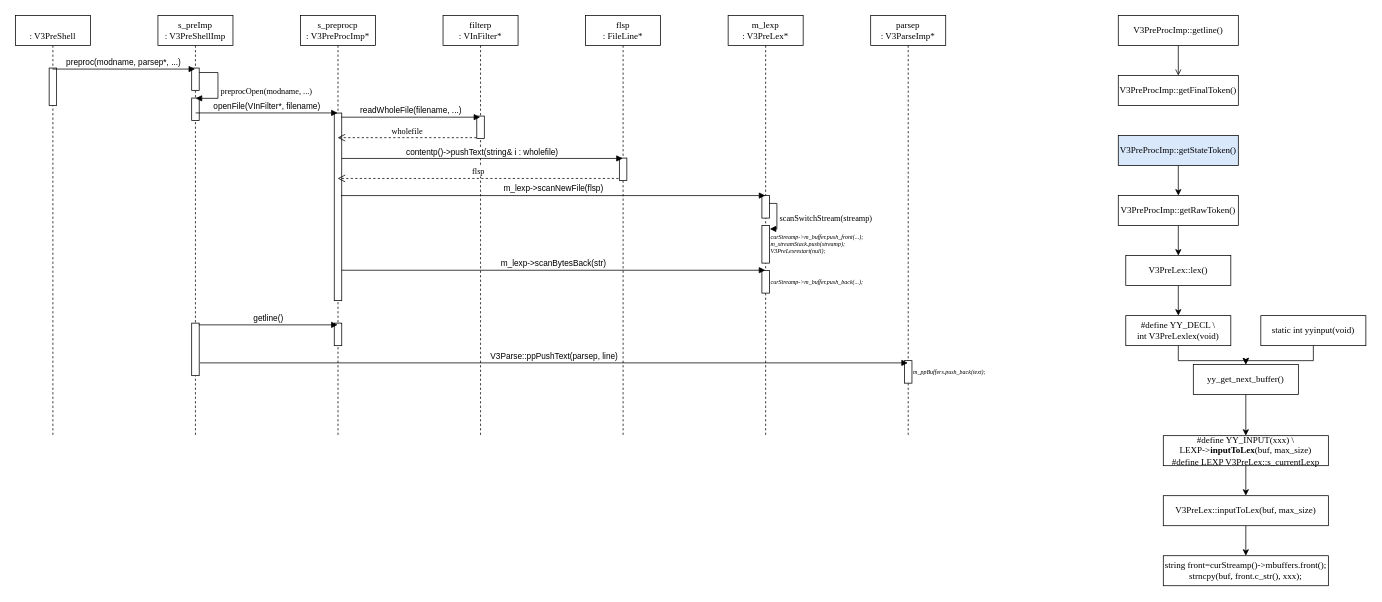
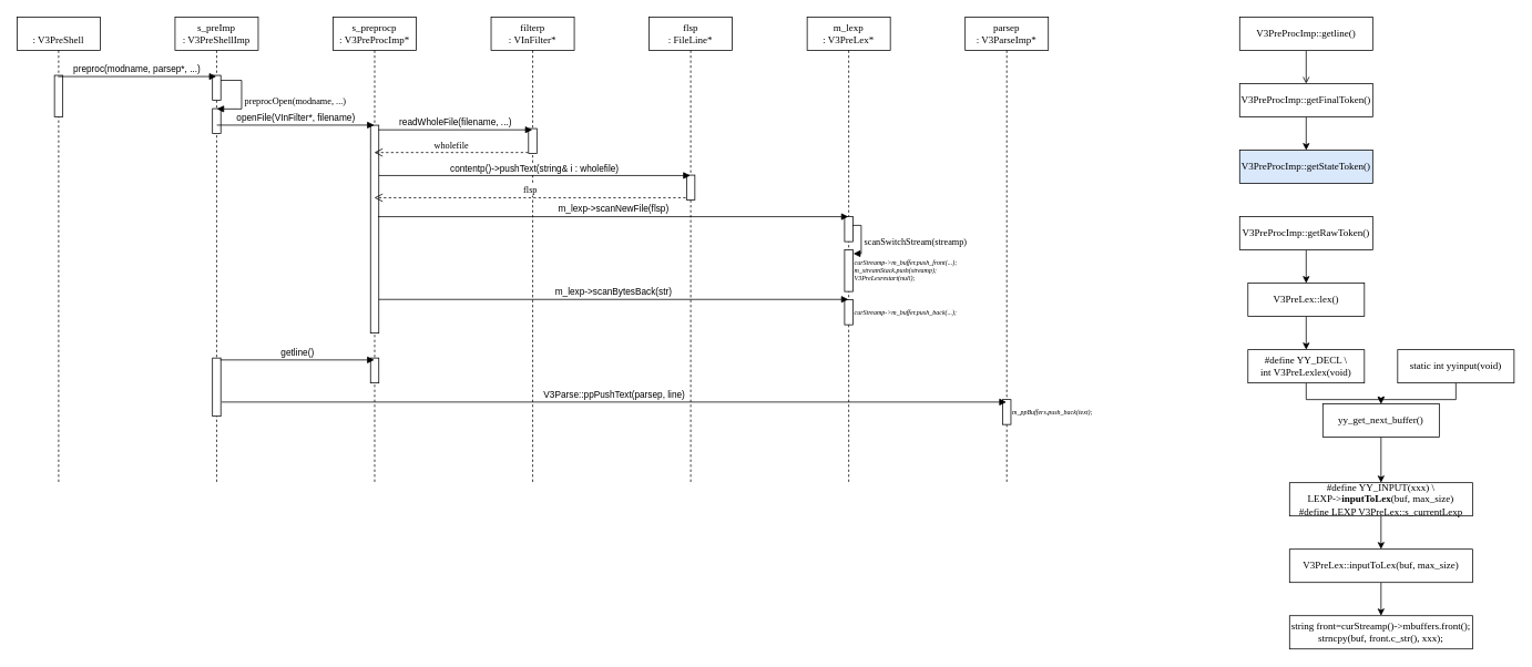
+ <mxCell id="53" style="edgeStyle=orthogonalEdgeStyle;rounded=0;orthogonalLoop=1;jettySize=auto;html=1;fontFamily=Times New Roman;fontSize=6;" edge="1" parent="1" source="54" target="52"><mxGeometry relative="1" as="geometry" /></mxCell>
- <mxCell id="51" style="edgeStyle=orthogonalEdgeStyle;rounded=0;orthogonalLoop=1;jettySize=auto;html=1;fontFamily=Times New Roman;fontSize=6;" edge="1" parent="1" source="52" target="50"><mxGeometry relative="1" as="geometry" /></mxCell>
